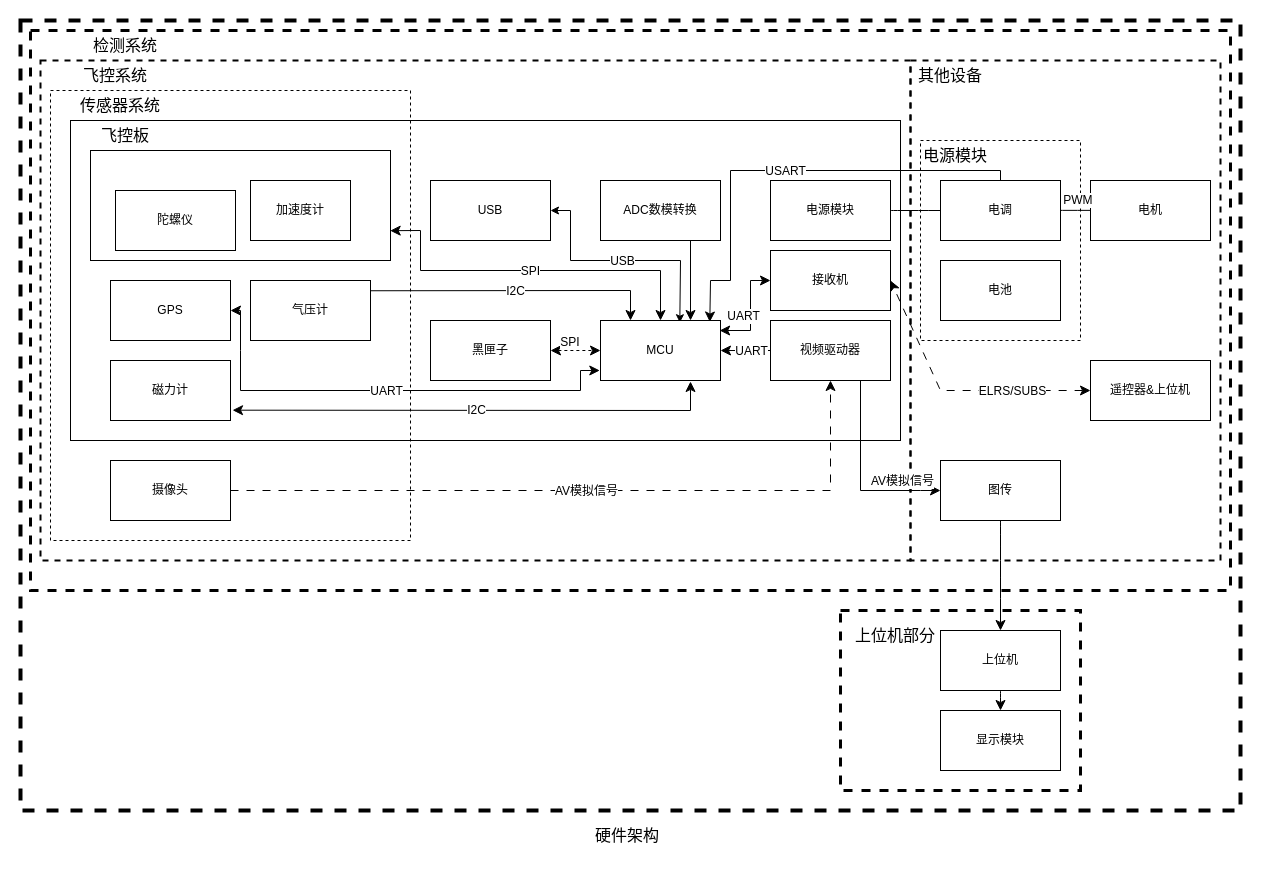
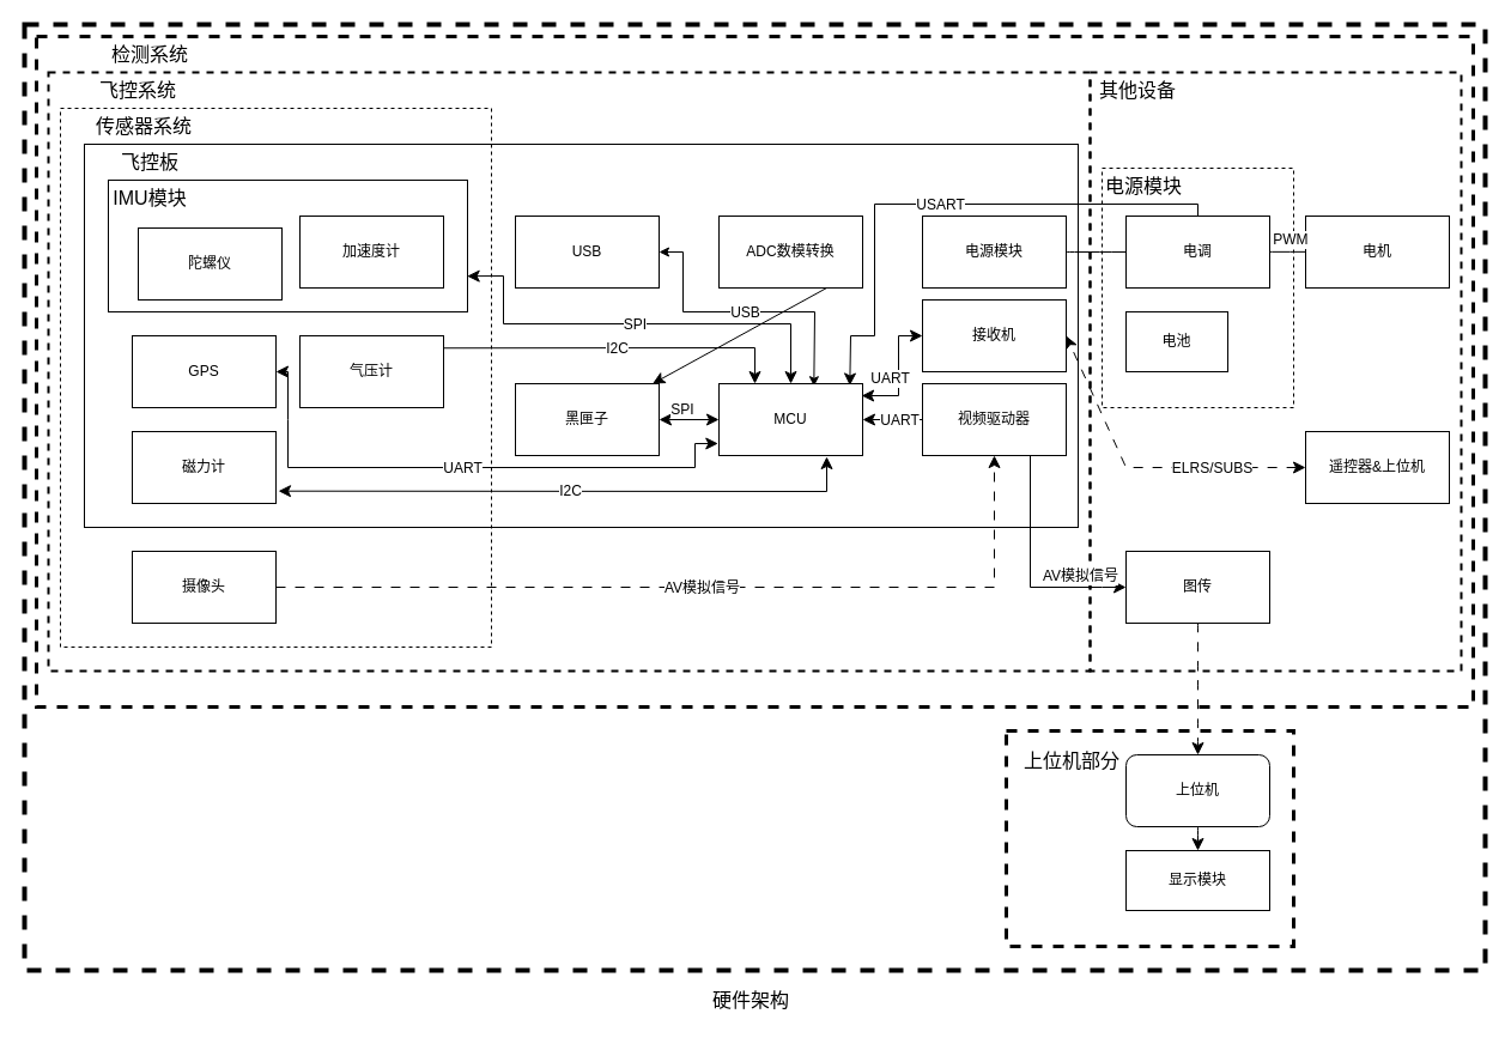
+ <mxCell id="70" value="IMU模块" style="text;html=1;align=center;verticalAlign=middle;whiteSpace=wrap;rounded=0;fontSize=16;" parent="1" vertex="1"><mxGeometry x="90" y="150" width="70" height="30" as="geometry" /></mxCell>
- <mxCell id="71" value="加速度计" style="rounded=0;whiteSpace=wrap;html=1;" parent="1" vertex="1"><mxGeometry x="250" y="180" width="100" height="60" as="geometry" /></mxCell>
+ <mxCell id="71" value="加速度计" style="rounded=0;whiteSpace=wrap;html=1;" parent="1" vertex="1"><mxGeometry x="250" y="180" width="120" height="60" as="geometry" /></mxCell>
- <mxCell id="50" style="edgeStyle=none;curved=0;rounded=0;orthogonalLoop=1;jettySize=auto;html=1;exitX=0.75;exitY=1;exitDx=0;exitDy=0;entryX=0.75;entryY=0;entryDx=0;entryDy=0;fontSize=12;startSize=8;endSize=8;" parent="1" source="26" target="27" edge="1"><mxGeometry relative="1" as="geometry" /></mxCell>
+ <mxCell id="50" style="edgeStyle=none;curved=0;rounded=0;orthogonalLoop=1;jettySize=auto;html=1;exitX=0.75;exitY=1;exitDx=0;exitDy=0;fontSize=12;startSize=8;endSize=8;" parent="1" source="26" target="30" edge="1"><mxGeometry relative="1" as="geometry" /></mxCell>
- <mxCell id="42" value="电池" style="rounded=0;whiteSpace=wrap;html=1;" parent="1" vertex="1"><mxGeometry x="940" y="260" width="120" height="60" as="geometry" /></mxCell>
+ <mxCell id="42" value="电池" style="rounded=0;whiteSpace=wrap;html=1;" parent="1" vertex="1"><mxGeometry x="940" y="260" width="85" height="50" as="geometry" /></mxCell>
- <mxCell id="46" value="" style="endArrow=classic;html=1;rounded=0;fontSize=12;startSize=8;endSize=8;curved=0;entryX=0;entryY=0.5;entryDx=0;entryDy=0;exitX=1;exitY=0.5;exitDx=0;exitDy=0;startArrow=classic;startFill=1;dashed=1;" parent="1" source="30" target="27" edge="1"><mxGeometry width="50" height="50" relative="1" as="geometry"><mxPoint x="687" y="340" as="sourcePoint" /><mxPoint x="737" y="290" as="targetPoint" /><Array as="points" /></mxGeometry></mxCell>
+ <mxCell id="46" value="" style="endArrow=classic;html=1;rounded=0;fontSize=12;startSize=8;endSize=8;curved=0;entryX=0;entryY=0.5;entryDx=0;entryDy=0;exitX=1;exitY=0.5;exitDx=0;exitDy=0;startArrow=classic;startFill=1;" parent="1" source="30" target="27" edge="1"><mxGeometry width="50" height="50" relative="1" as="geometry"><mxPoint x="687" y="340" as="sourcePoint" /><mxPoint x="737" y="290" as="targetPoint" /><Array as="points" /></mxGeometry></mxCell>
- <mxCell id="59" style="edgeStyle=none;curved=1;rounded=0;orthogonalLoop=1;jettySize=auto;html=1;exitX=0.5;exitY=1;exitDx=0;exitDy=0;entryX=0.5;entryY=0;entryDx=0;entryDy=0;fontSize=12;startSize=8;endSize=8;dashed=0;dashPattern=8 8;" parent="1" source="51" target="62" edge="1"><mxGeometry relative="1" as="geometry"><mxPoint x="998.64" y="602.16" as="targetPoint" /></mxGeometry></mxCell>
+ <mxCell id="59" style="edgeStyle=none;curved=1;rounded=0;orthogonalLoop=1;jettySize=auto;html=1;exitX=0.5;exitY=1;exitDx=0;exitDy=0;entryX=0.5;entryY=0;entryDx=0;entryDy=0;fontSize=12;startSize=8;endSize=8;dashed=1;dashPattern=8 8;" parent="1" source="51" target="62" edge="1"><mxGeometry relative="1" as="geometry"><mxPoint x="998.64" y="602.16" as="targetPoint" /></mxGeometry></mxCell>
- <mxCell id="62" value="上位机" style="rounded=0;whiteSpace=wrap;html=1;" parent="1" vertex="1"><mxGeometry x="940" y="630" width="120" height="60" as="geometry" /></mxCell>
+ <mxCell id="62" value="上位机" style="whiteSpace=wrap;html=1;rounded=1;" parent="1" vertex="1"><mxGeometry x="940" y="630" width="120" height="60" as="geometry" /></mxCell>
- <mxCell id="63" value="显示模块" style="whiteSpace=wrap;html=1;rounded=0;" parent="1" vertex="1"><mxGeometry x="940" y="710" width="120" height="60" as="geometry" /></mxCell>
+ <mxCell id="63" value="显示模块" style="whiteSpace=wrap;html=1;rounded=0;" parent="1" vertex="1"><mxGeometry x="940" y="710" width="120" height="50" as="geometry" /></mxCell>
